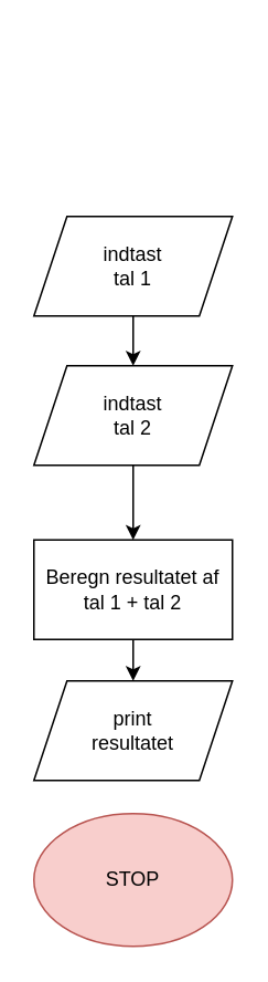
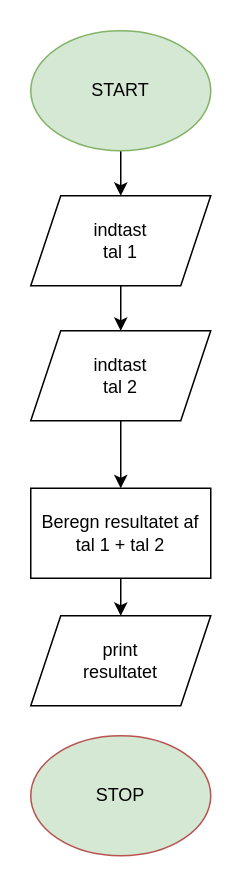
+ <mxCell id="3" value="START" style="ellipse;whiteSpace=wrap;html=1;fillColor=#d5e8d4;strokeColor=#82b366;" vertex="1" parent="1"><mxGeometry x="20" y="20" width="120" height="80" as="geometry" /></mxCell>
+ <mxCell id="2" value="" style="edgeStyle=orthogonalEdgeStyle;rounded=0;orthogonalLoop=1;jettySize=auto;html=1;" edge="1" parent="1" source="3" target="5"><mxGeometry relative="1" as="geometry" /></mxCell>
- <mxCell id="11" value="STOP" style="ellipse;whiteSpace=wrap;html=1;fillColor=#f8cecc;strokeColor=#b85450;" vertex="1" parent="1"><mxGeometry x="20" y="490" width="120" height="80" as="geometry" /></mxCell>
+ <mxCell id="11" value="STOP" style="ellipse;whiteSpace=wrap;html=1;fillColor=#d5e8d4;strokeColor=#b85450;" vertex="1" parent="1"><mxGeometry x="20" y="490" width="120" height="80" as="geometry" /></mxCell>
